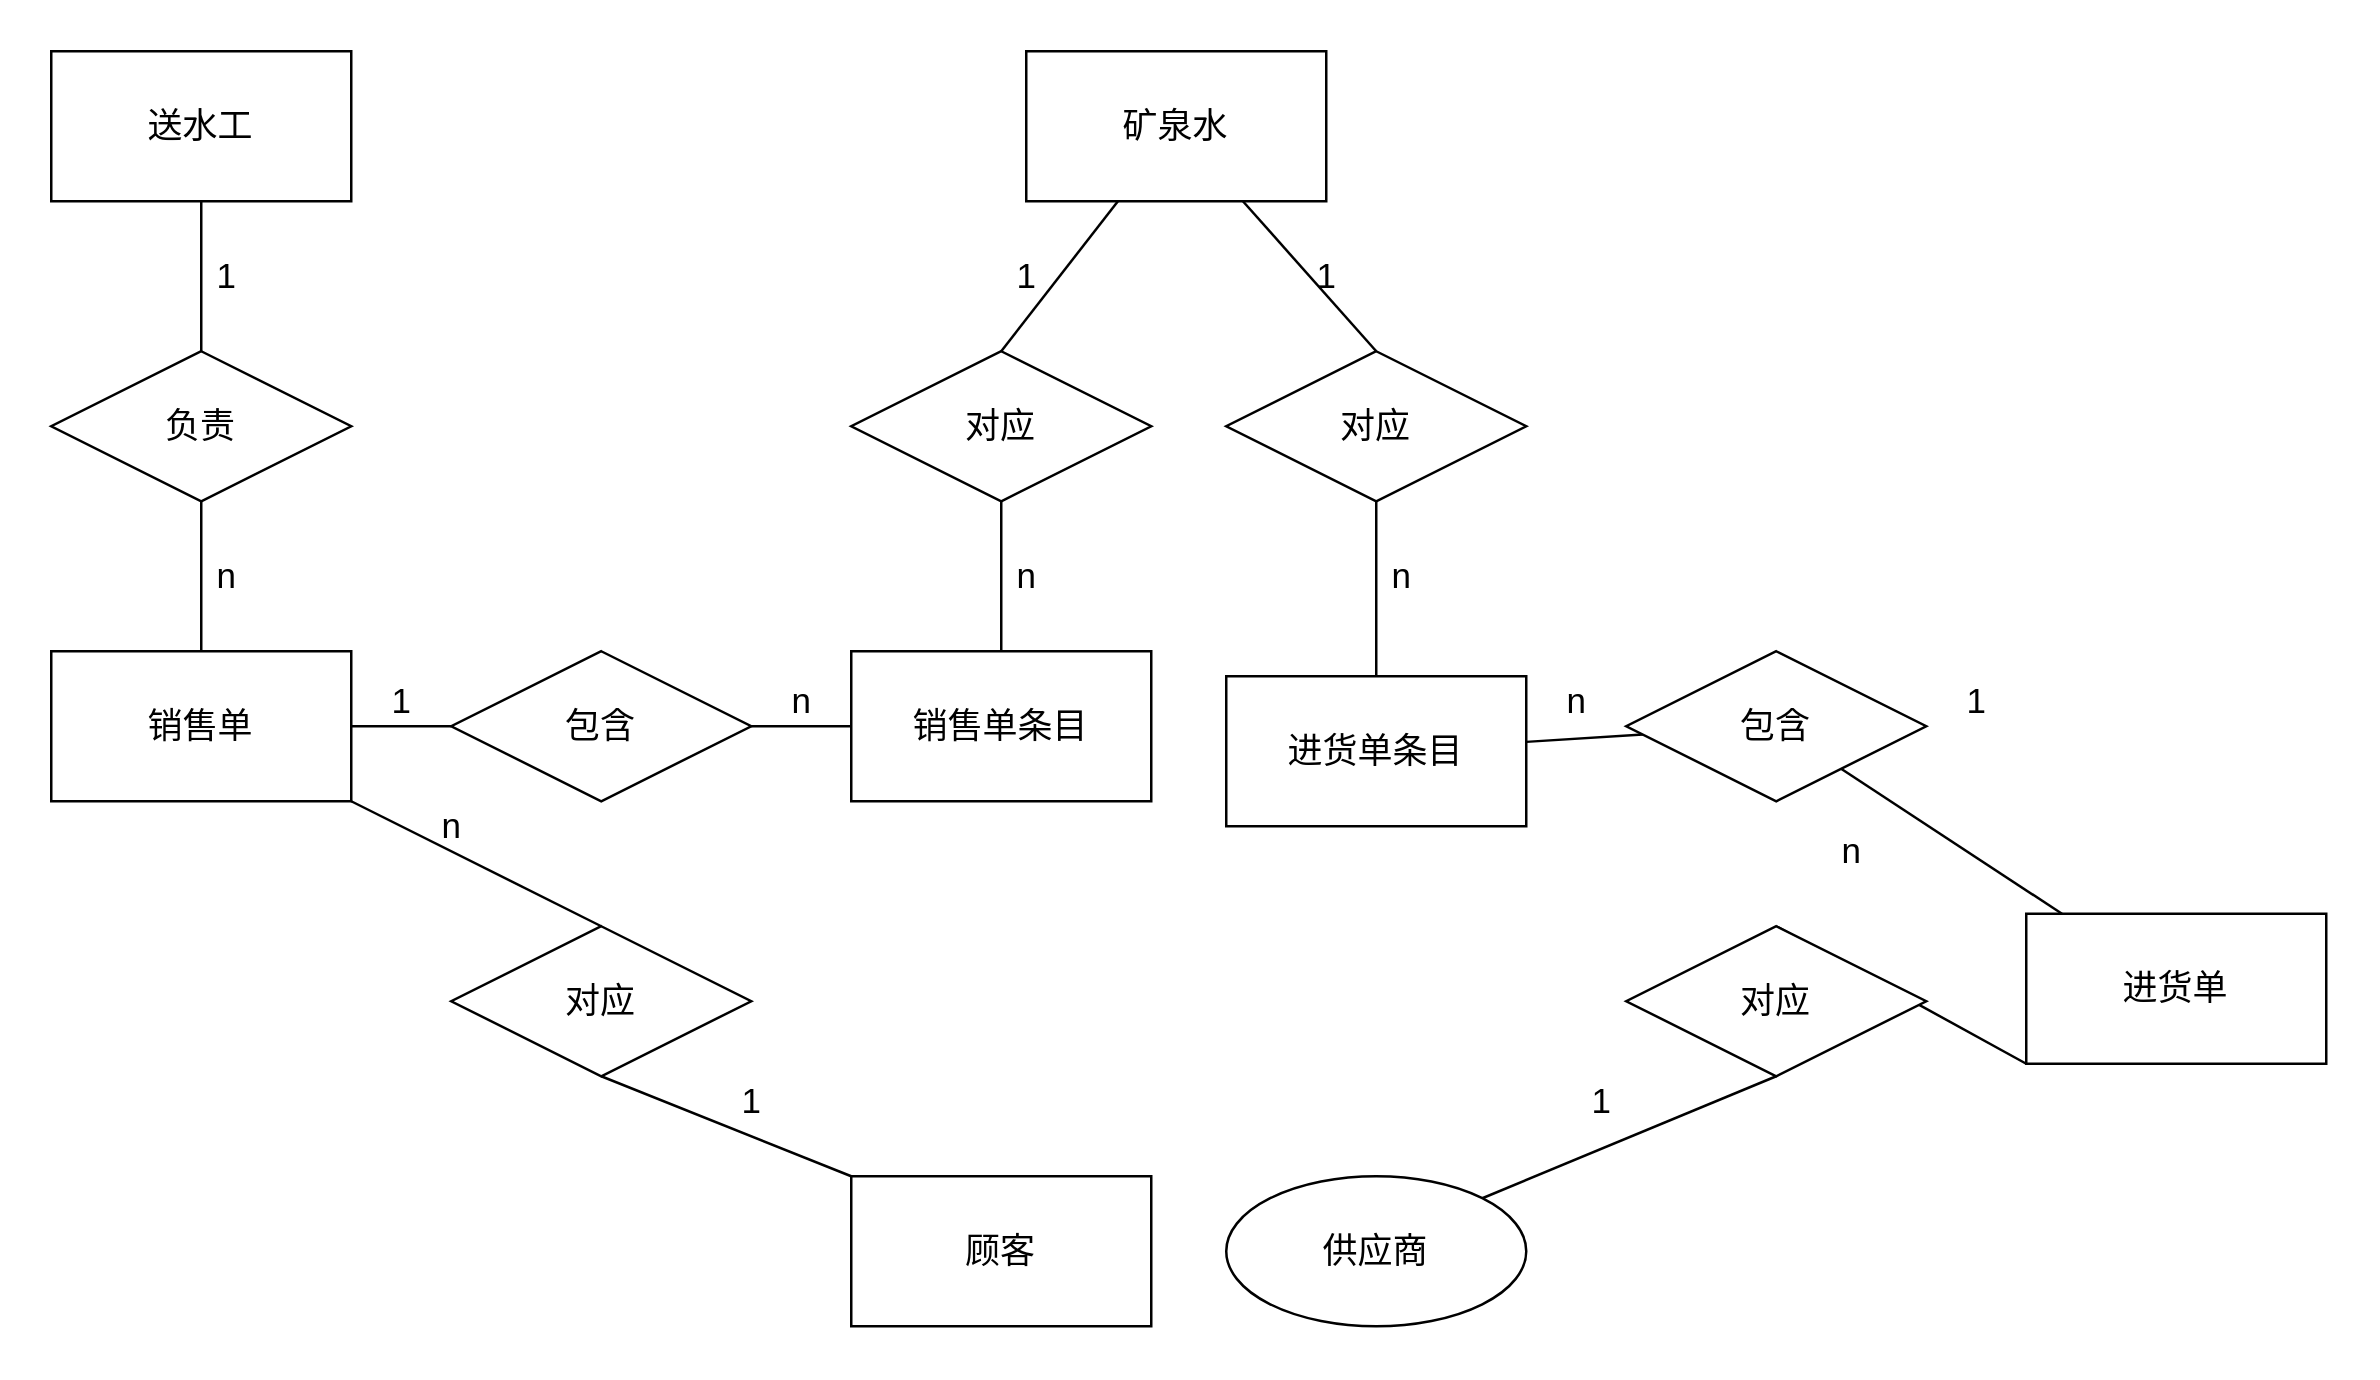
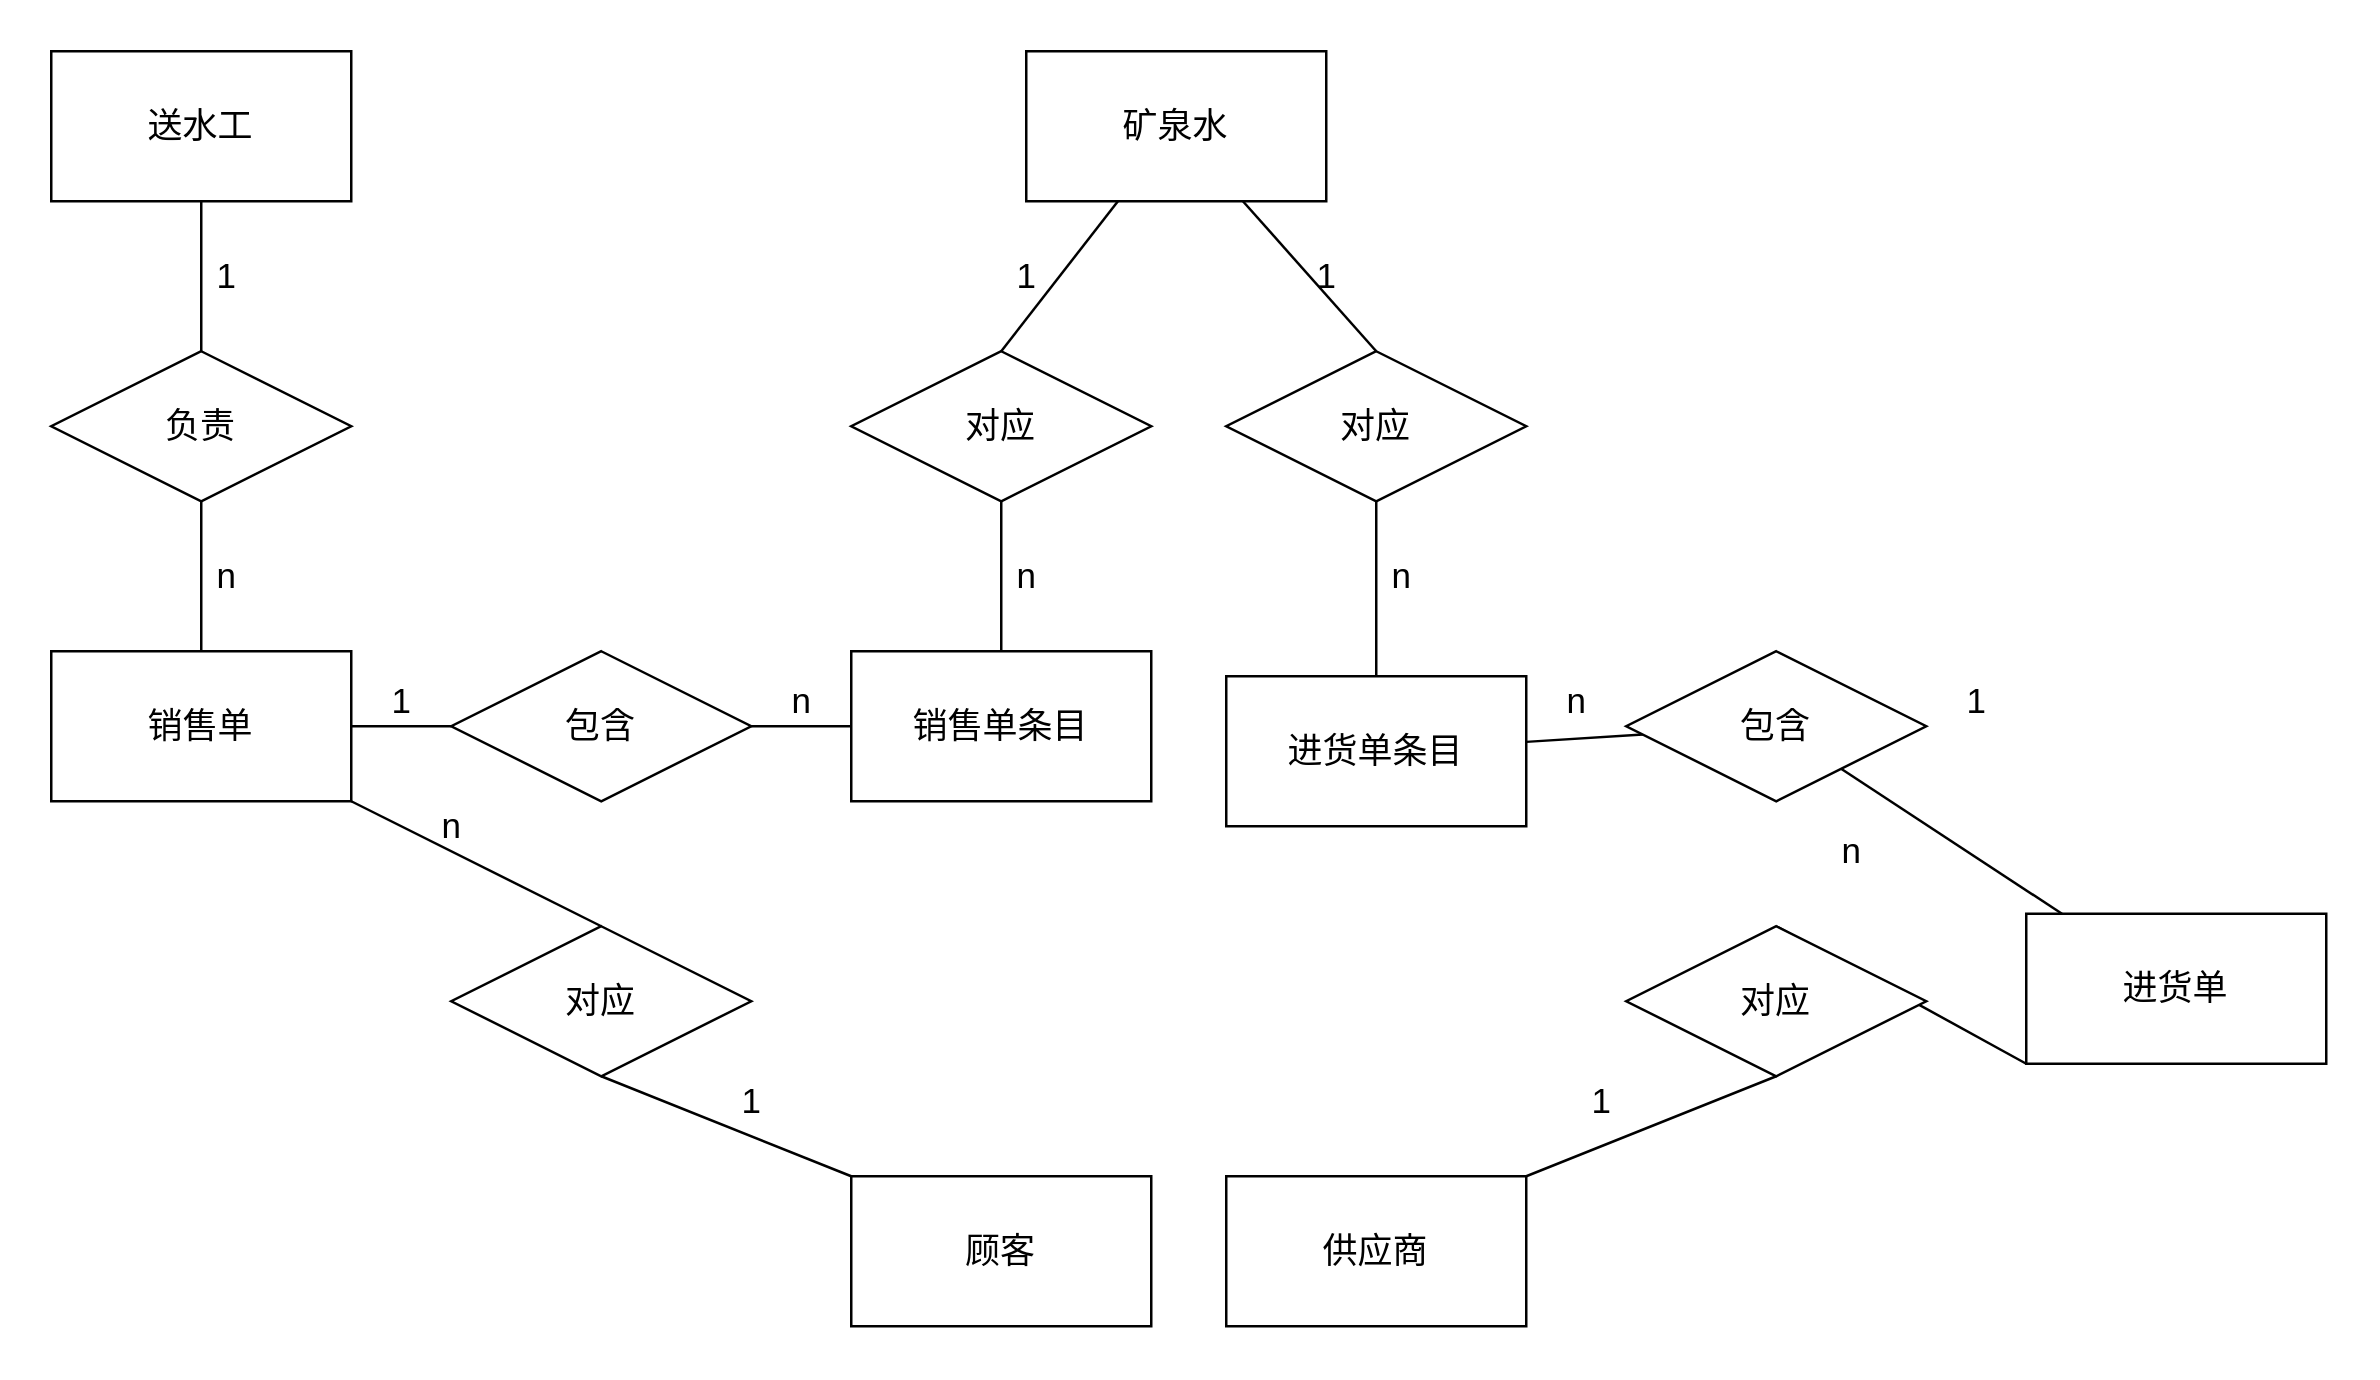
- <mxCell id="12" value="供应商" style="ellipse;whiteSpace=wrap;html=1;fontSize=14;" vertex="1" parent="1"><mxGeometry x="490" y="470" width="120" height="60" as="geometry" /></mxCell>
+ <mxCell id="12" value="供应商" style="rounded=0;whiteSpace=wrap;html=1;fontSize=14;" vertex="1" parent="1"><mxGeometry x="490" y="470" width="120" height="60" as="geometry" /></mxCell>
